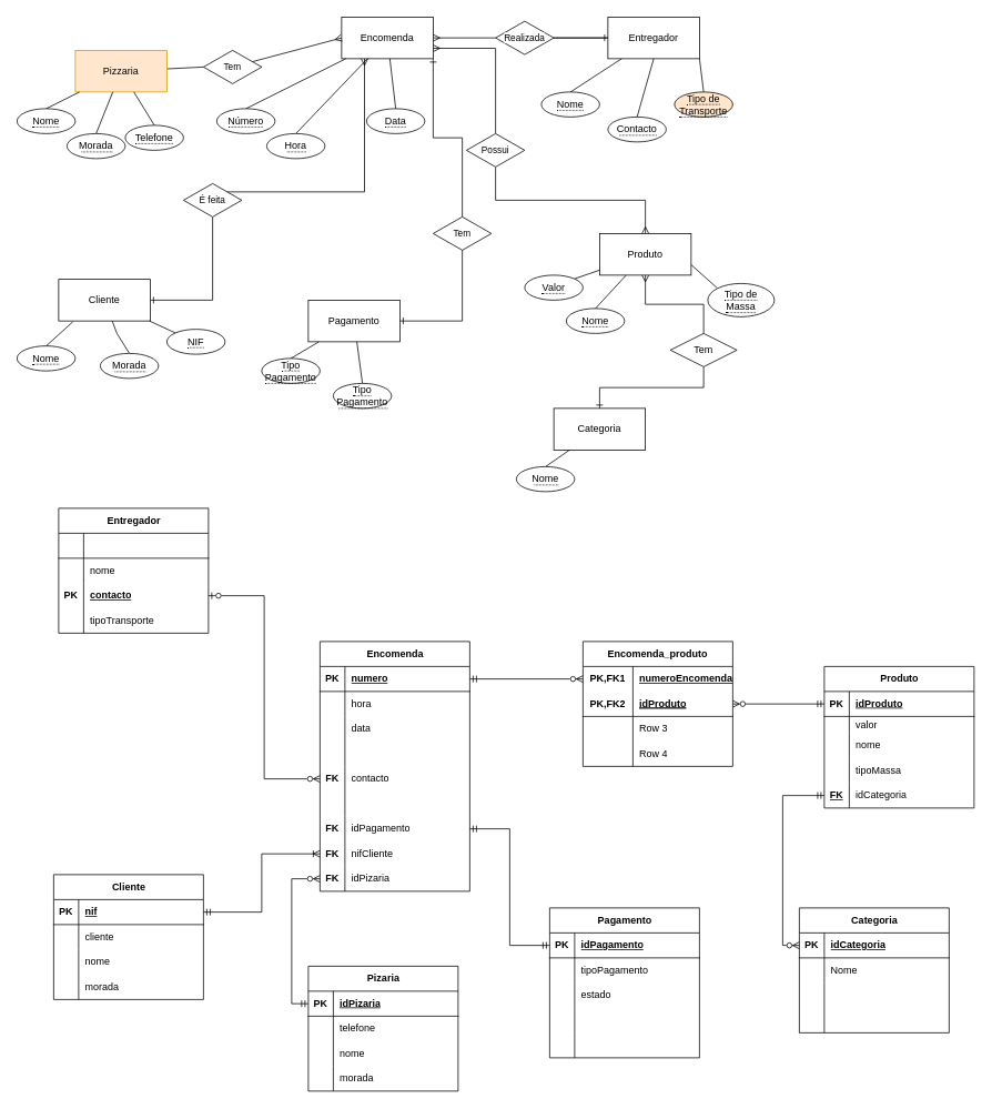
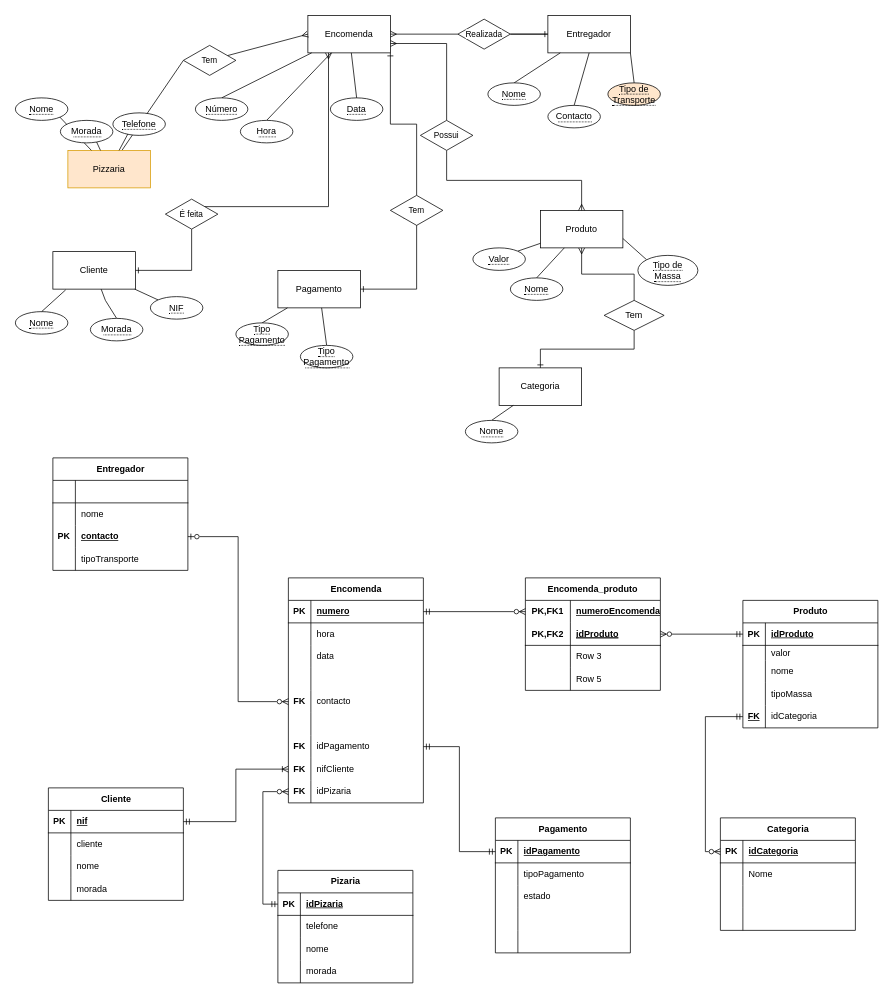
- <mxCell id="59" value="Realizada" style="shape=rhombus;perimeter=rhombusPerimeter;whiteSpace=wrap;html=1;align=center;fontFamily=Helvetica;fontSize=11;fontColor=default;labelBackgroundColor=default;" vertex="1" parent="1"><mxGeometry x="595" y="25" width="70" height="40" as="geometry" /></mxCell>
+ <mxCell id="59" value="Realizada" style="shape=rhombus;perimeter=rhombusPerimeter;whiteSpace=wrap;html=1;align=center;fontFamily=Helvetica;fontSize=11;fontColor=default;labelBackgroundColor=default;" vertex="1" parent="1"><mxGeometry x="610" y="25" width="70" height="40" as="geometry" /></mxCell>
- <mxCell id="3" value="Pizzaria" style="whiteSpace=wrap;html=1;align=center;fillColor=#ffe6cc;strokeColor=#d79b00;" vertex="1" parent="1"><mxGeometry x="90" y="60" width="110" height="50" as="geometry" /></mxCell>
+ <mxCell id="3" value="Pizzaria" style="whiteSpace=wrap;html=1;align=center;fillColor=#ffe6cc;strokeColor=#d79b00;" vertex="1" parent="1"><mxGeometry x="90" y="200" width="110" height="50" as="geometry" /></mxCell>
- <mxCell id="53" value="É feita" style="shape=rhombus;perimeter=rhombusPerimeter;whiteSpace=wrap;html=1;align=center;fontFamily=Helvetica;fontSize=11;fontColor=default;labelBackgroundColor=default;" vertex="1" parent="1"><mxGeometry x="220" y="220" width="70" height="40" as="geometry" /></mxCell>
+ <mxCell id="53" value="É feita" style="shape=rhombus;perimeter=rhombusPerimeter;whiteSpace=wrap;html=1;align=center;fontFamily=Helvetica;fontSize=11;fontColor=default;labelBackgroundColor=default;" vertex="1" parent="1"><mxGeometry x="220" y="265" width="70" height="40" as="geometry" /></mxCell>
- <mxCell id="192" value="Row 4" style="shape=partialRectangle;connectable=0;fillColor=none;top=0;left=0;bottom=0;right=0;align=left;spacingLeft=6;overflow=hidden;html=1;whiteSpace=wrap;" vertex="1" parent="190"><mxGeometry x="60" width="120" height="30" as="geometry"><mxRectangle width="120" height="30" as="alternateBounds" /></mxGeometry></mxCell>
+ <mxCell id="192" value="Row 5" style="shape=partialRectangle;connectable=0;fillColor=none;top=0;left=0;bottom=0;right=0;align=left;spacingLeft=6;overflow=hidden;html=1;whiteSpace=wrap;" vertex="1" parent="190"><mxGeometry x="60" width="120" height="30" as="geometry"><mxRectangle width="120" height="30" as="alternateBounds" /></mxGeometry></mxCell>
